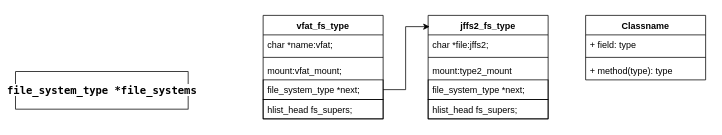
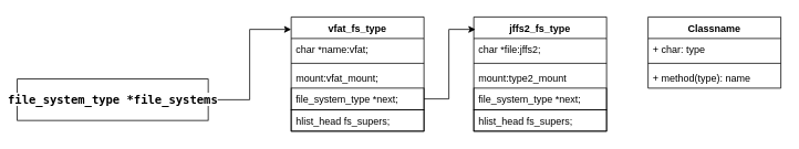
- <mxCell id="18" value="+ field: type" style="text;strokeColor=none;fillColor=none;align=left;verticalAlign=top;spacingLeft=4;spacingRight=4;overflow=hidden;rotatable=0;points=[[0,0.5],[1,0.5]];portConstraint=eastwest;" vertex="1" parent="17"><mxGeometry y="26" width="160" height="26" as="geometry" /></mxCell>
+ <mxCell id="18" value="+ char: type" style="text;strokeColor=none;fillColor=none;align=left;verticalAlign=top;spacingLeft=4;spacingRight=4;overflow=hidden;rotatable=0;points=[[0,0.5],[1,0.5]];portConstraint=eastwest;" vertex="1" parent="17"><mxGeometry y="26" width="160" height="26" as="geometry" /></mxCell>
+ <mxCell id="2" style="edgeStyle=orthogonalEdgeStyle;rounded=0;orthogonalLoop=1;jettySize=auto;html=1;entryX=0;entryY=0.109;entryDx=0;entryDy=0;entryPerimeter=0;fontSize=12;" edge="1" parent="1" source="3" target="4"><mxGeometry relative="1" as="geometry" /></mxCell>
- <mxCell id="20" value="+ method(type): type" style="text;strokeColor=none;fillColor=none;align=left;verticalAlign=top;spacingLeft=4;spacingRight=4;overflow=hidden;rotatable=0;points=[[0,0.5],[1,0.5]];portConstraint=eastwest;" vertex="1" parent="17"><mxGeometry y="60" width="160" height="26" as="geometry" /></mxCell>
+ <mxCell id="20" value="+ method(type): name" style="text;strokeColor=none;fillColor=none;align=left;verticalAlign=top;spacingLeft=4;spacingRight=4;overflow=hidden;rotatable=0;points=[[0,0.5],[1,0.5]];portConstraint=eastwest;" vertex="1" parent="17"><mxGeometry y="60" width="160" height="26" as="geometry" /></mxCell>
